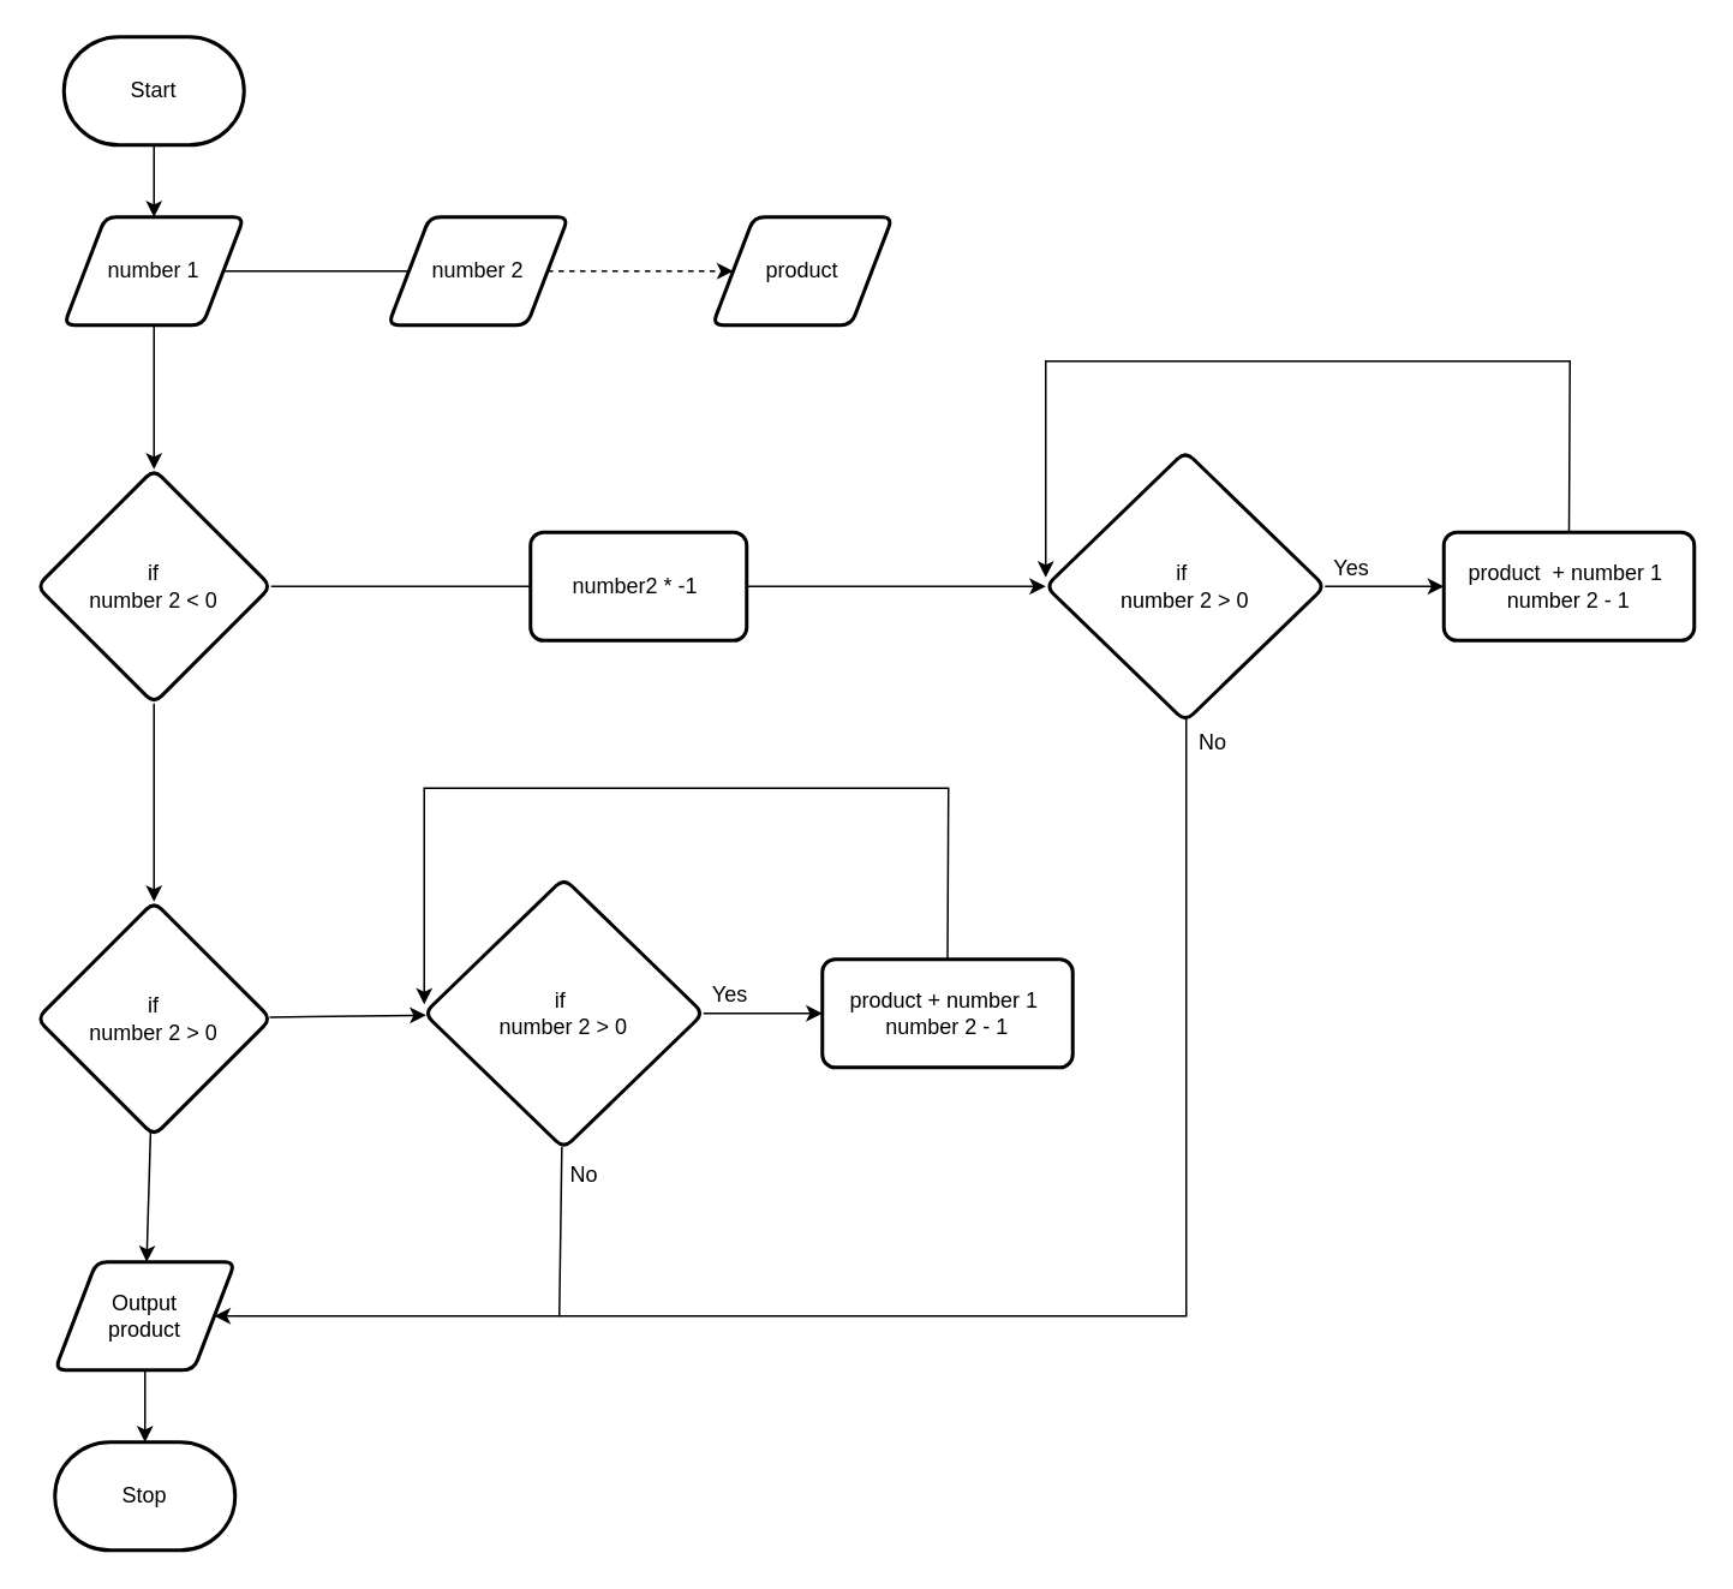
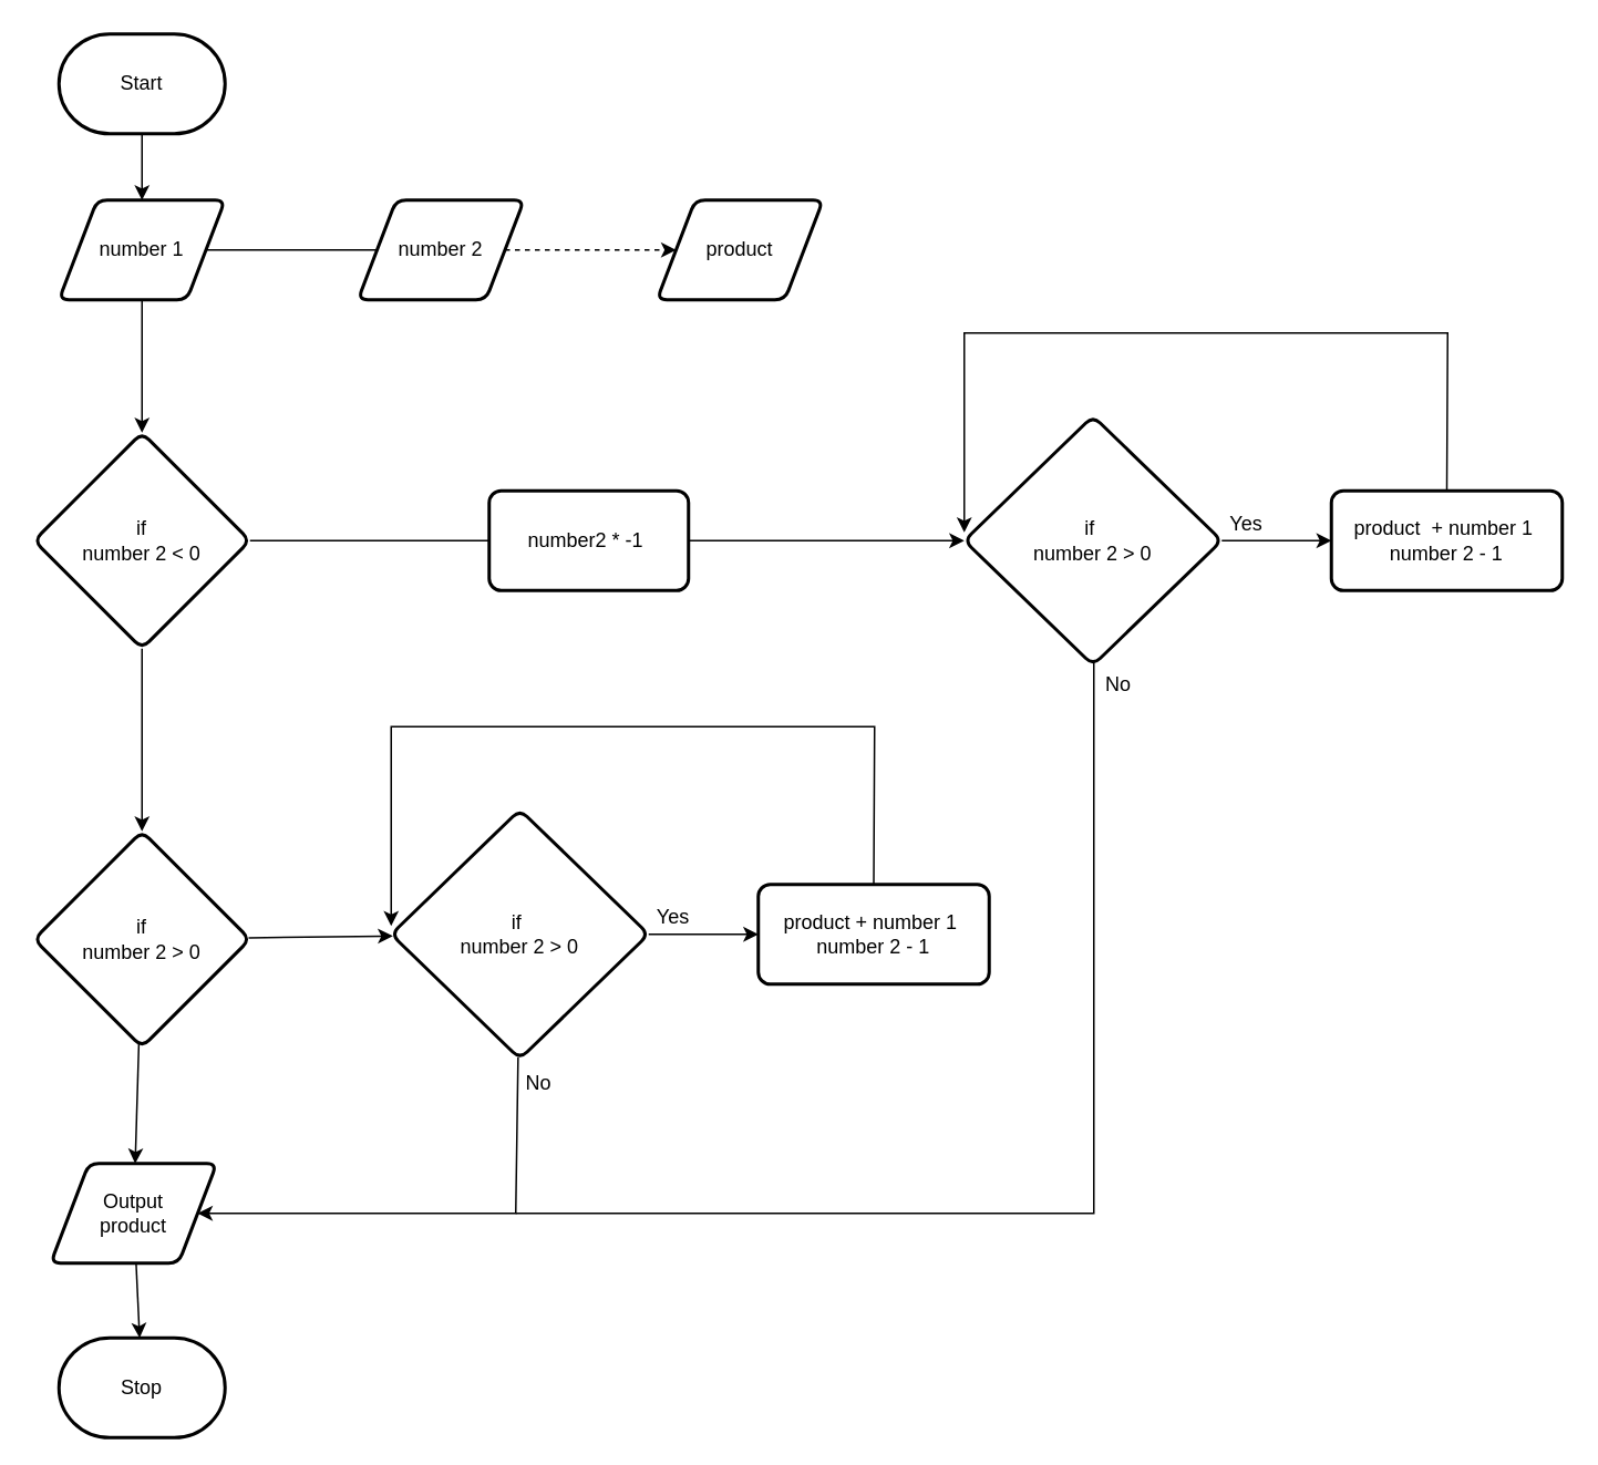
- <mxCell id="8" value="Stop" style="strokeWidth=2;html=1;shape=mxgraph.flowchart.terminator;whiteSpace=wrap;" parent="1" vertex="1"><mxGeometry x="30" y="800" width="100" height="60" as="geometry" /></mxCell>
+ <mxCell id="8" value="Stop" style="strokeWidth=2;html=1;shape=mxgraph.flowchart.terminator;whiteSpace=wrap;" parent="1" vertex="1"><mxGeometry x="35" y="805" width="100" height="60" as="geometry" /></mxCell>
